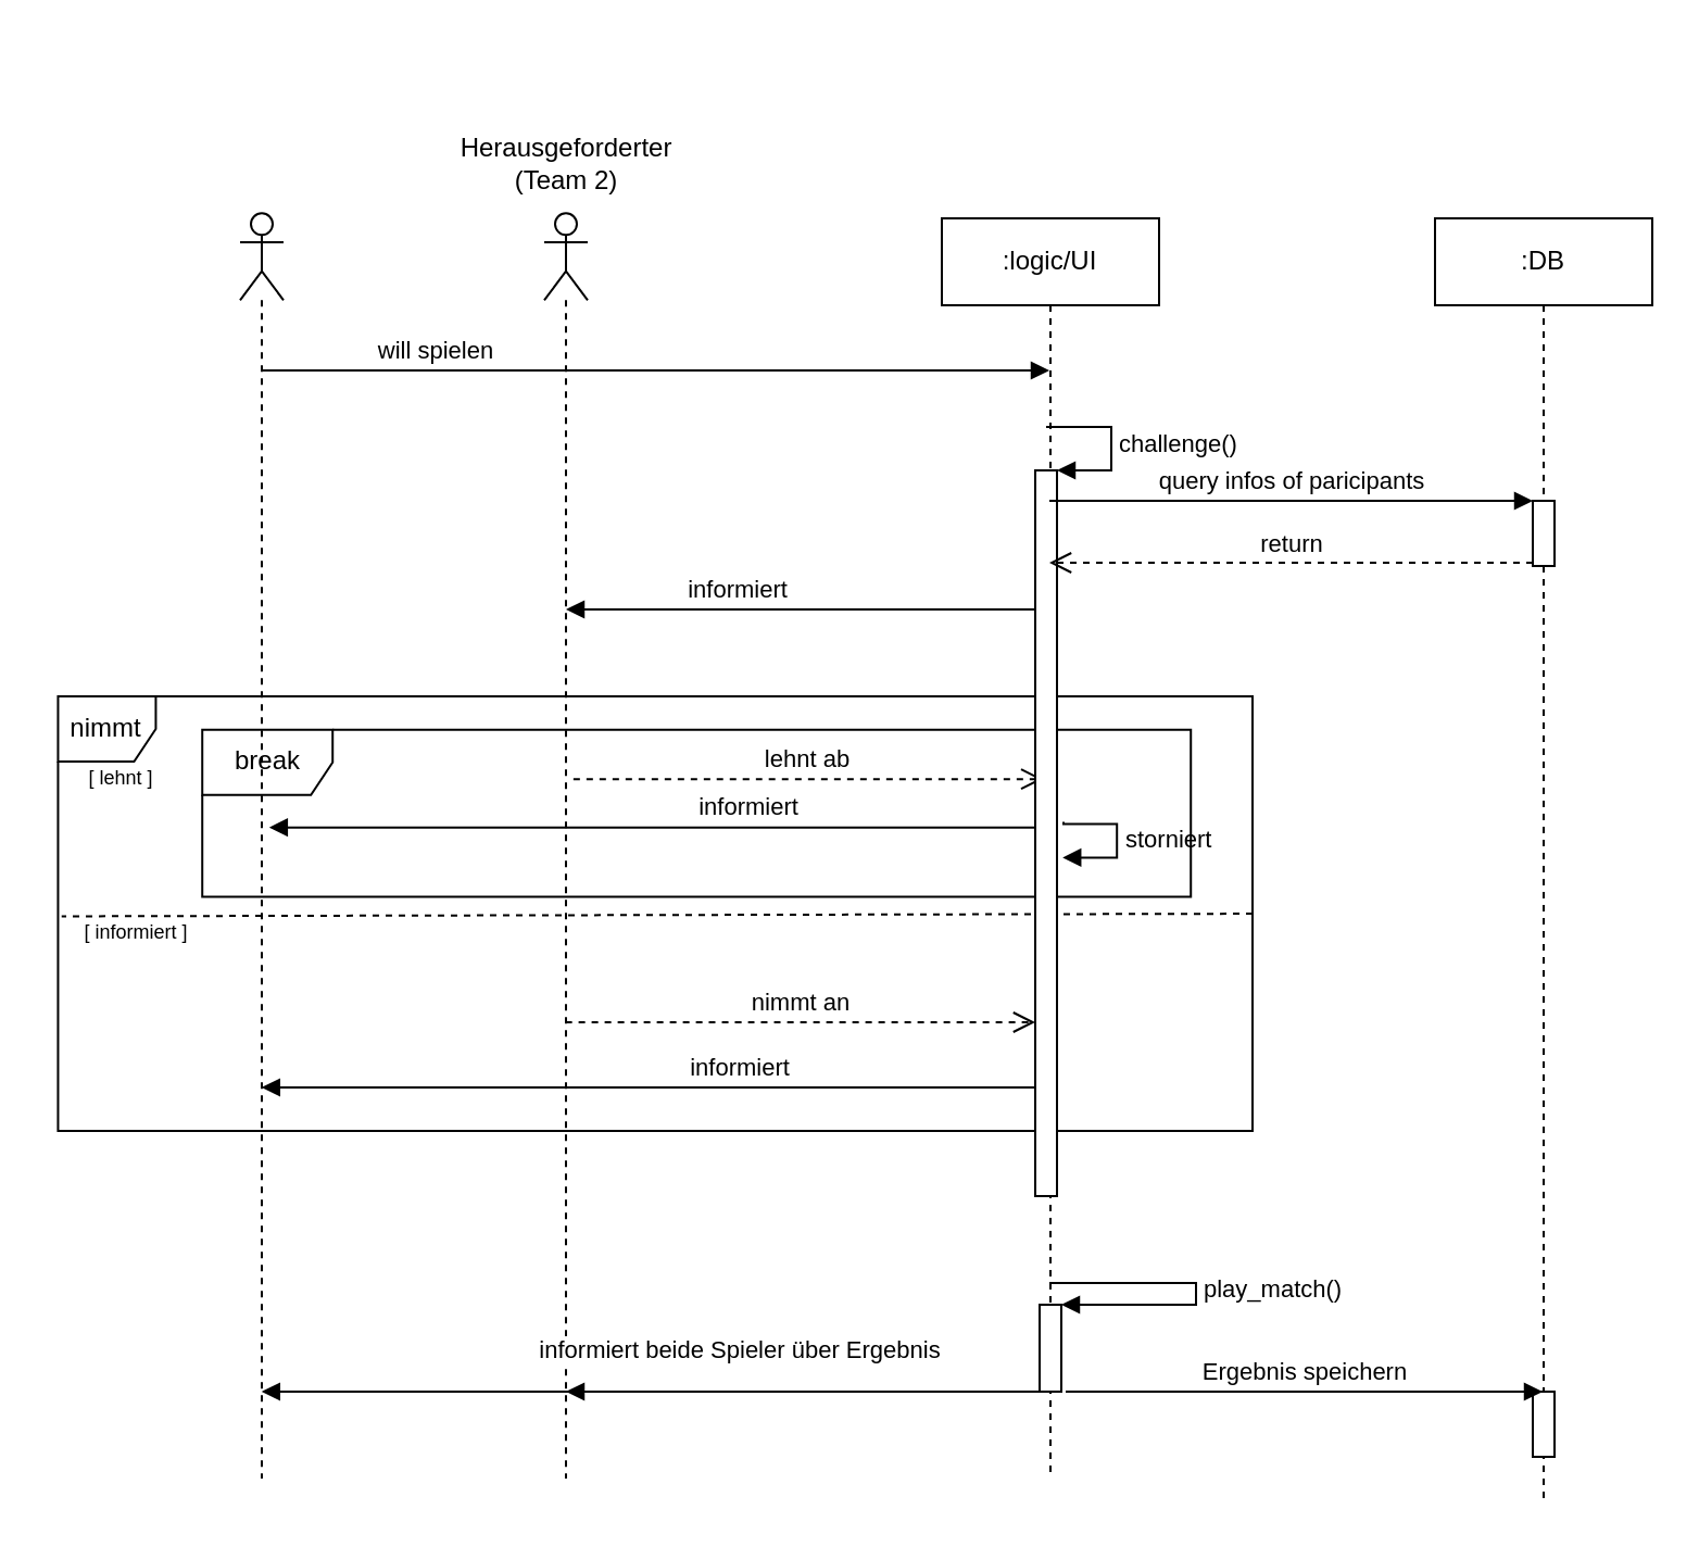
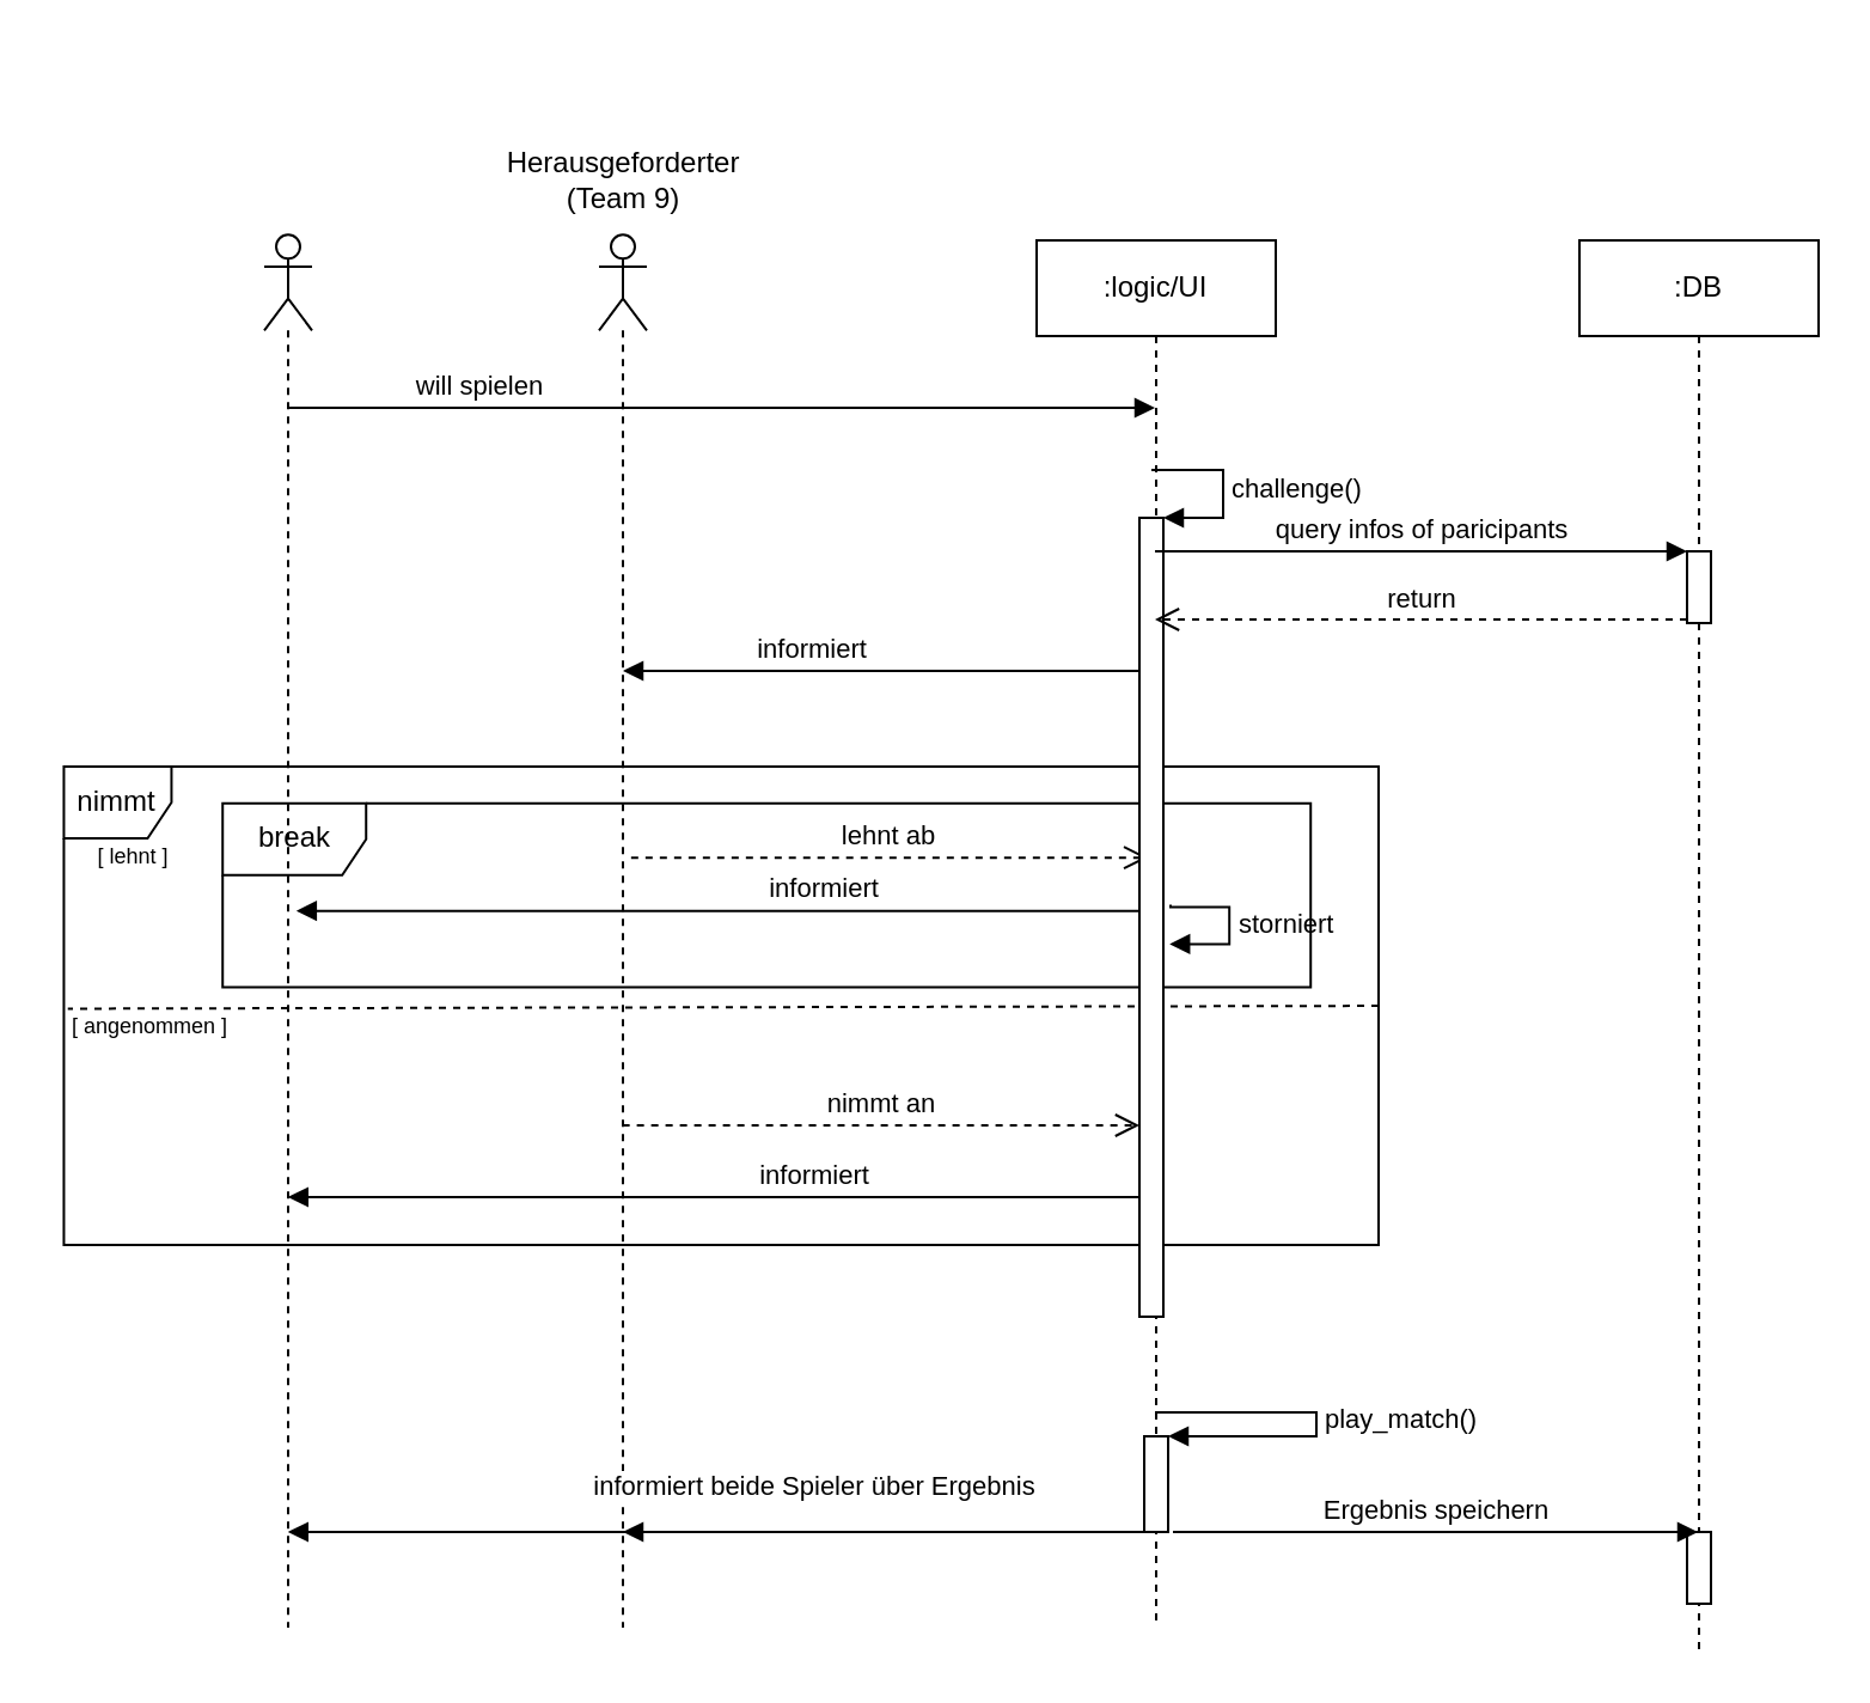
- <mxCell id="17" value="Herausgeforderter&lt;br&gt;(Team 2)" style="text;html=1;align=center;verticalAlign=middle;resizable=0;points=[];autosize=1;" vertex="1" parent="15"><mxGeometry x="-5" y="39.759" width="110" height="30" as="geometry" /></mxCell>
+ <mxCell id="17" value="Herausgeforderter&lt;br&gt;(Team 9)" style="text;html=1;align=center;verticalAlign=middle;resizable=0;points=[];autosize=1;" vertex="1" parent="15"><mxGeometry x="-5" y="39.759" width="110" height="30" as="geometry" /></mxCell>
- <mxCell id="5" value="&lt;font style=&quot;font-size: 9px&quot;&gt;[ informiert ]&lt;/font&gt;" style="text;html=1;align=center;verticalAlign=middle;resizable=0;points=[];autosize=1;" vertex="1" parent="2"><mxGeometry x="2.0" y="98.462" width="80" height="20" as="geometry" /></mxCell>
+ <mxCell id="5" value="&lt;font style=&quot;font-size: 9px&quot;&gt;[ angenommen ]&lt;/font&gt;" style="text;html=1;align=center;verticalAlign=middle;resizable=0;points=[];autosize=1;" vertex="1" parent="2"><mxGeometry x="2.0" y="98.462" width="80" height="20" as="geometry" /></mxCell>
